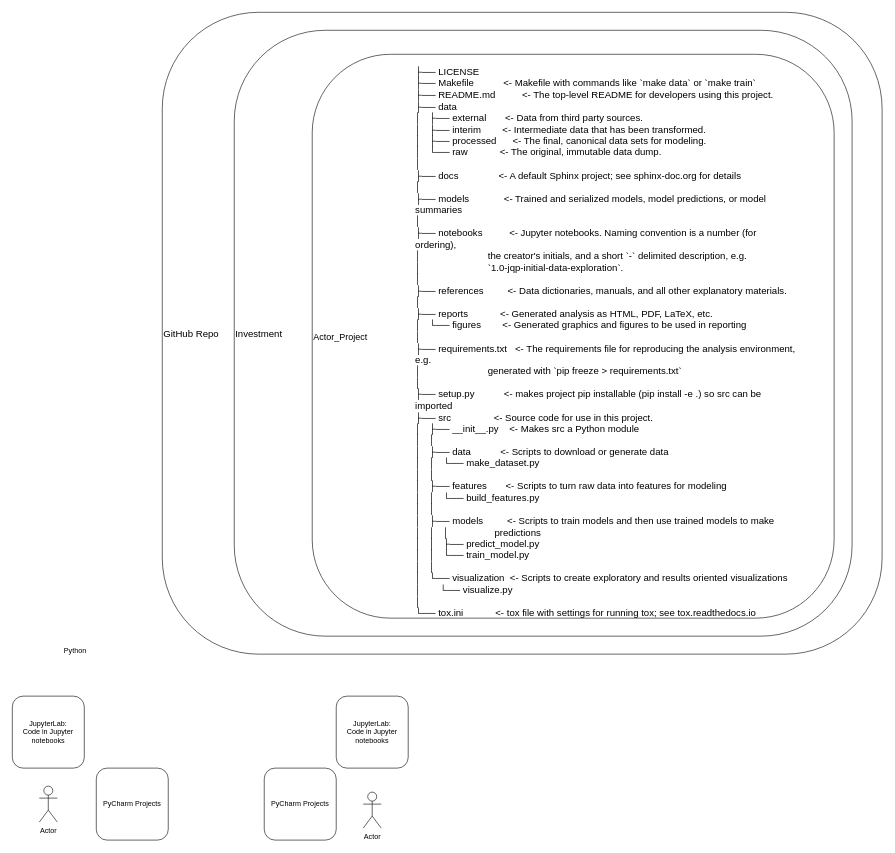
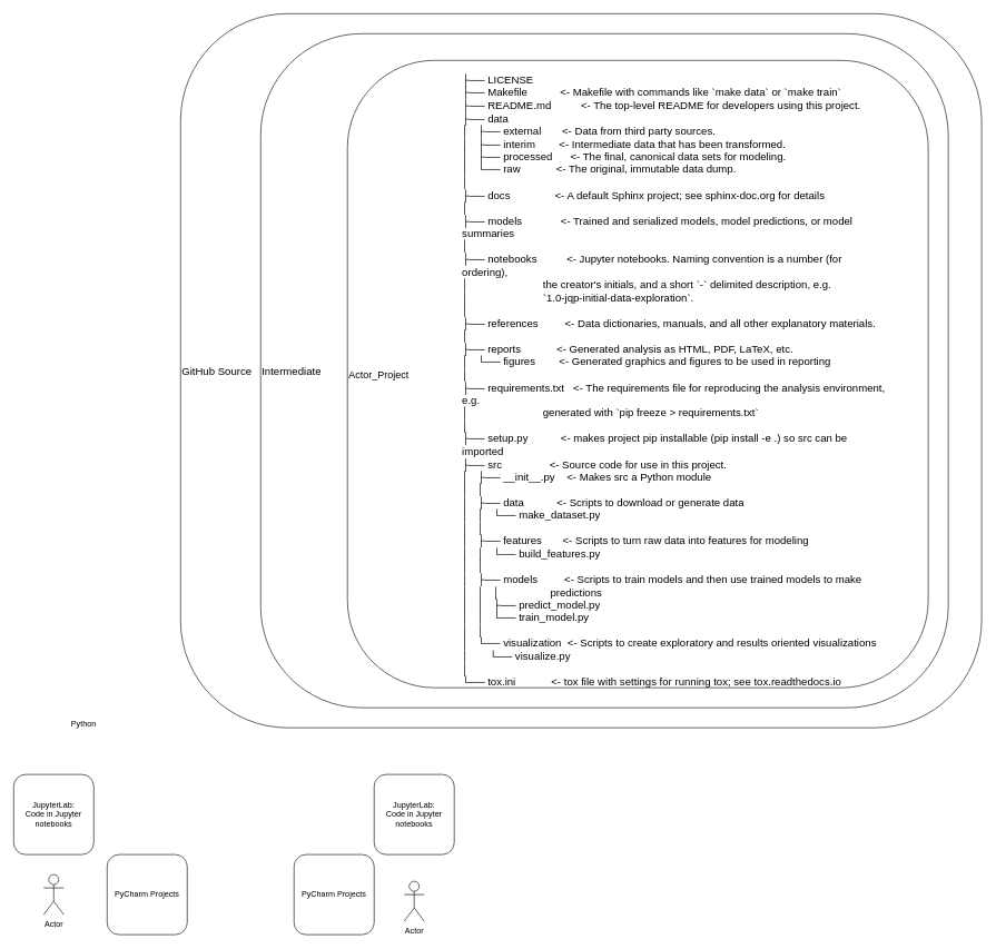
- <mxCell id="2" value="GitHub Repo" style="rounded=1;whiteSpace=wrap;html=1;direction=south;align=left;fontSize=16;" vertex="1" parent="1"><mxGeometry x="270" y="20" width="1200" height="1070" as="geometry" /></mxCell>
+ <mxCell id="2" value="GitHub Source" style="rounded=1;whiteSpace=wrap;html=1;direction=south;align=left;fontSize=16;" vertex="1" parent="1"><mxGeometry x="270" y="20" width="1200" height="1070" as="geometry" /></mxCell>
- <mxCell id="3" value="Investment" style="rounded=1;whiteSpace=wrap;html=1;align=left;fontSize=16;" vertex="1" parent="1"><mxGeometry x="390" y="50" width="1030" height="1010" as="geometry" /></mxCell>
+ <mxCell id="3" value="Intermediate" style="rounded=1;whiteSpace=wrap;html=1;align=left;fontSize=16;" vertex="1" parent="1"><mxGeometry x="390" y="50" width="1030" height="1010" as="geometry" /></mxCell>
